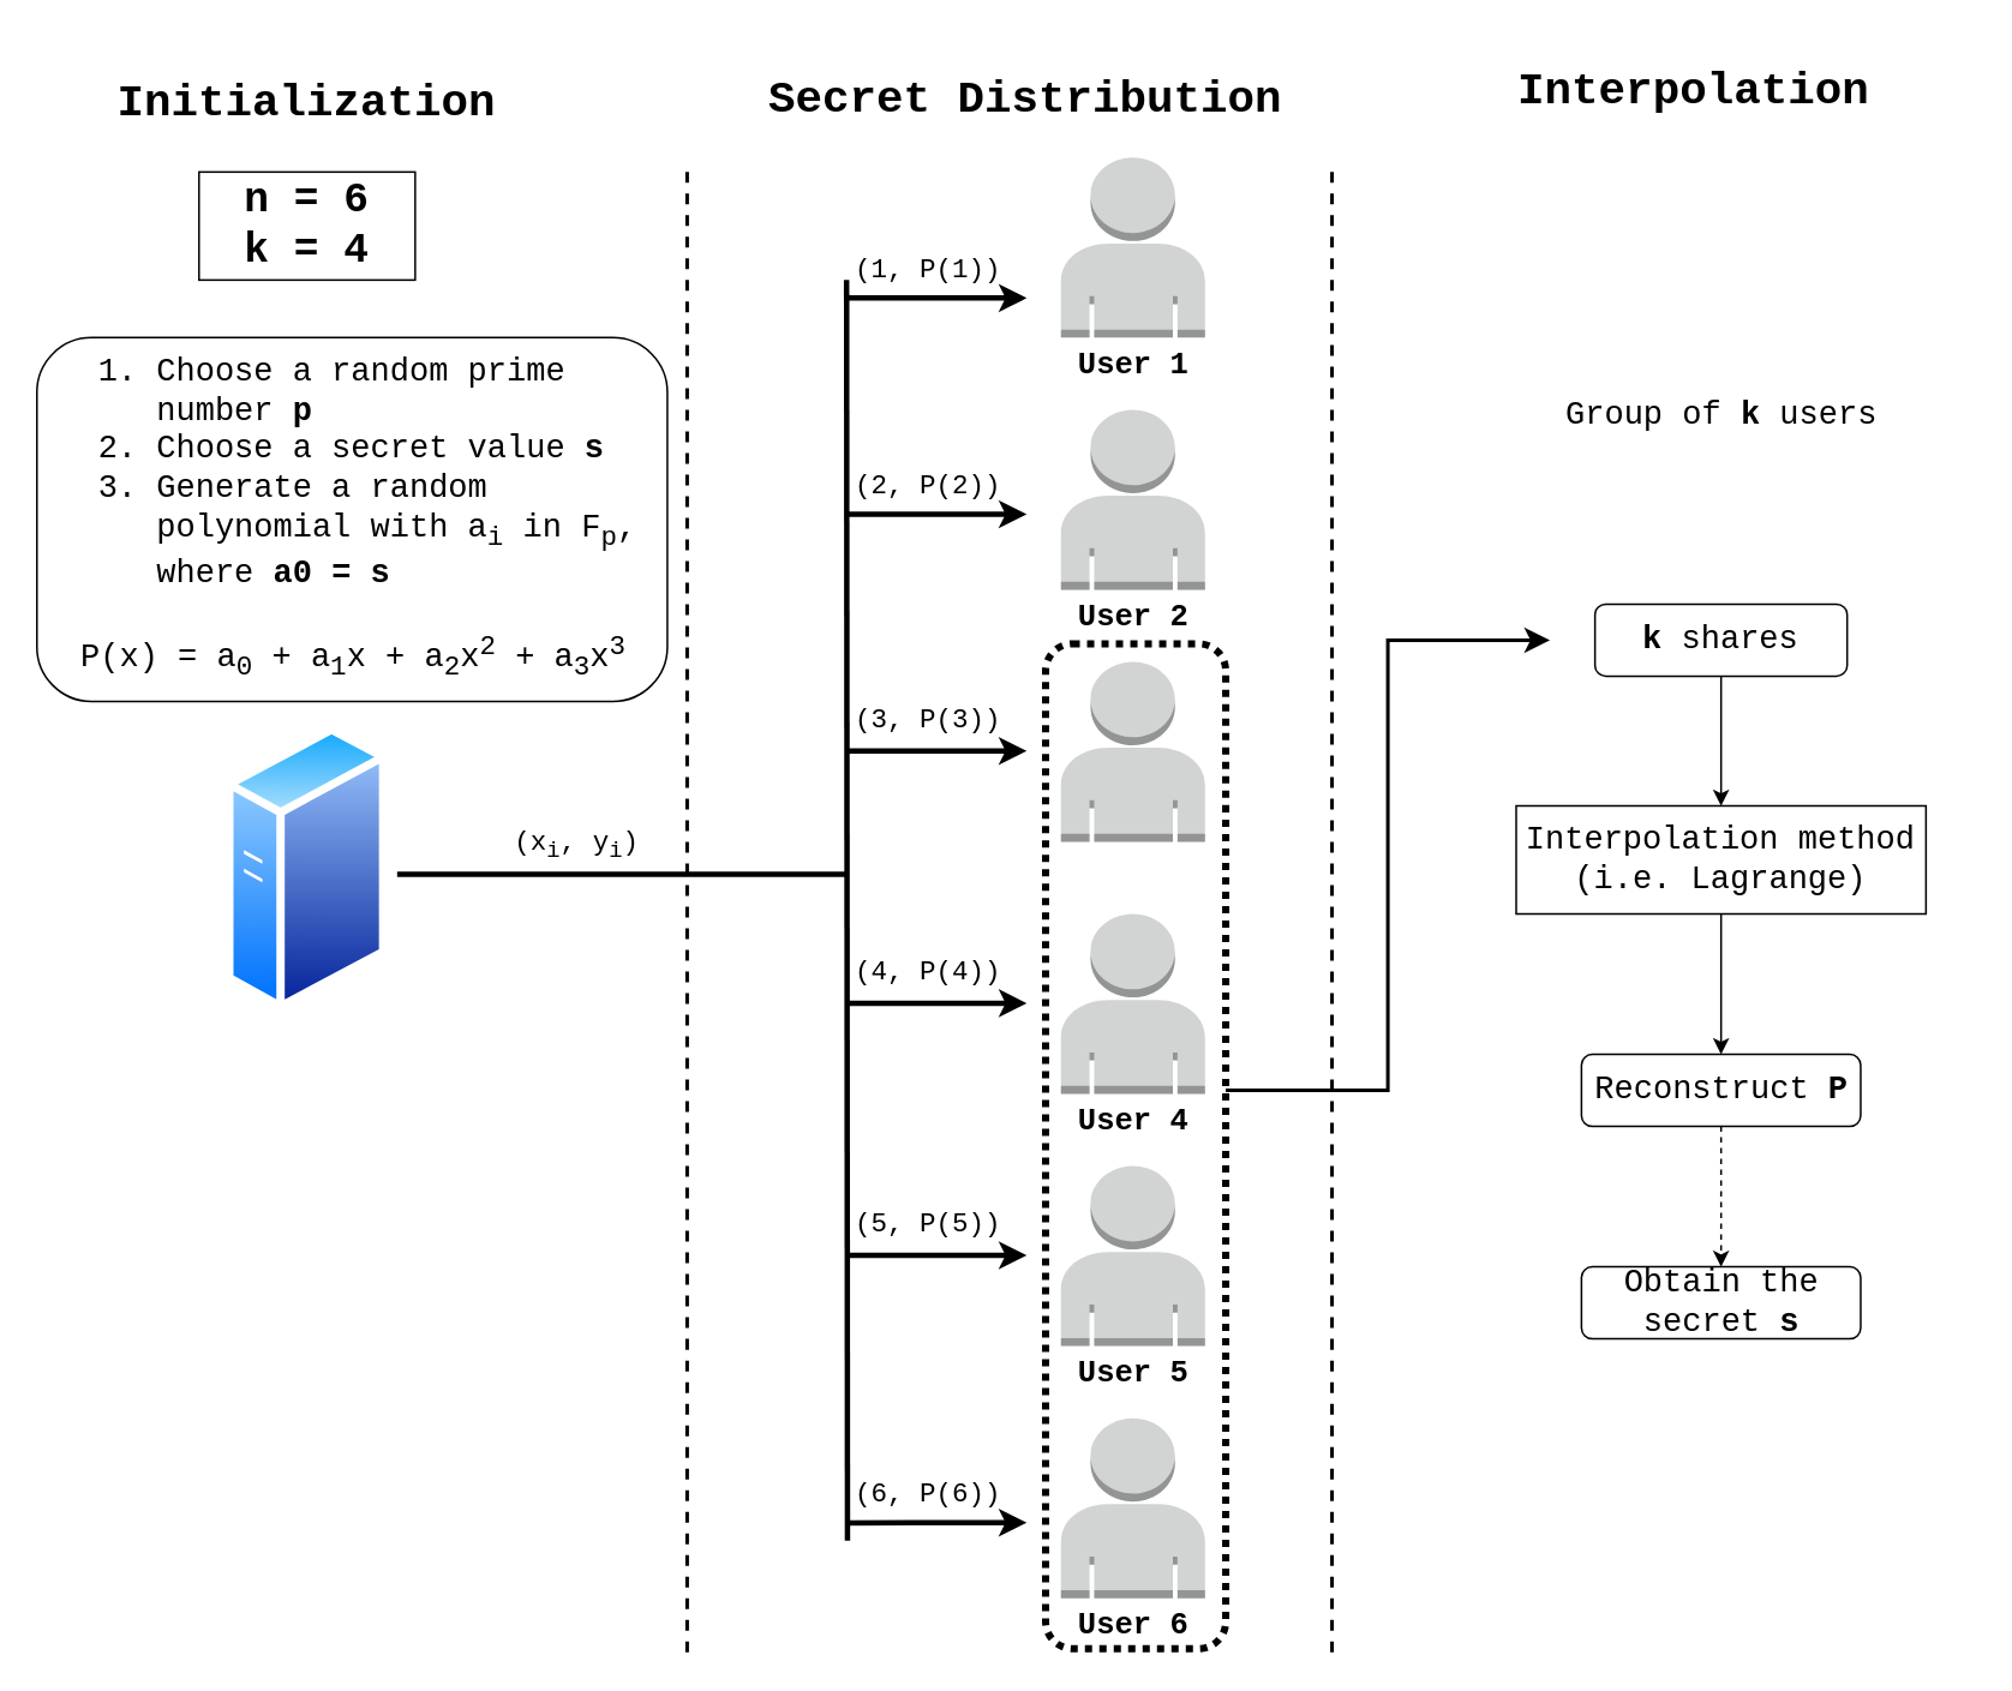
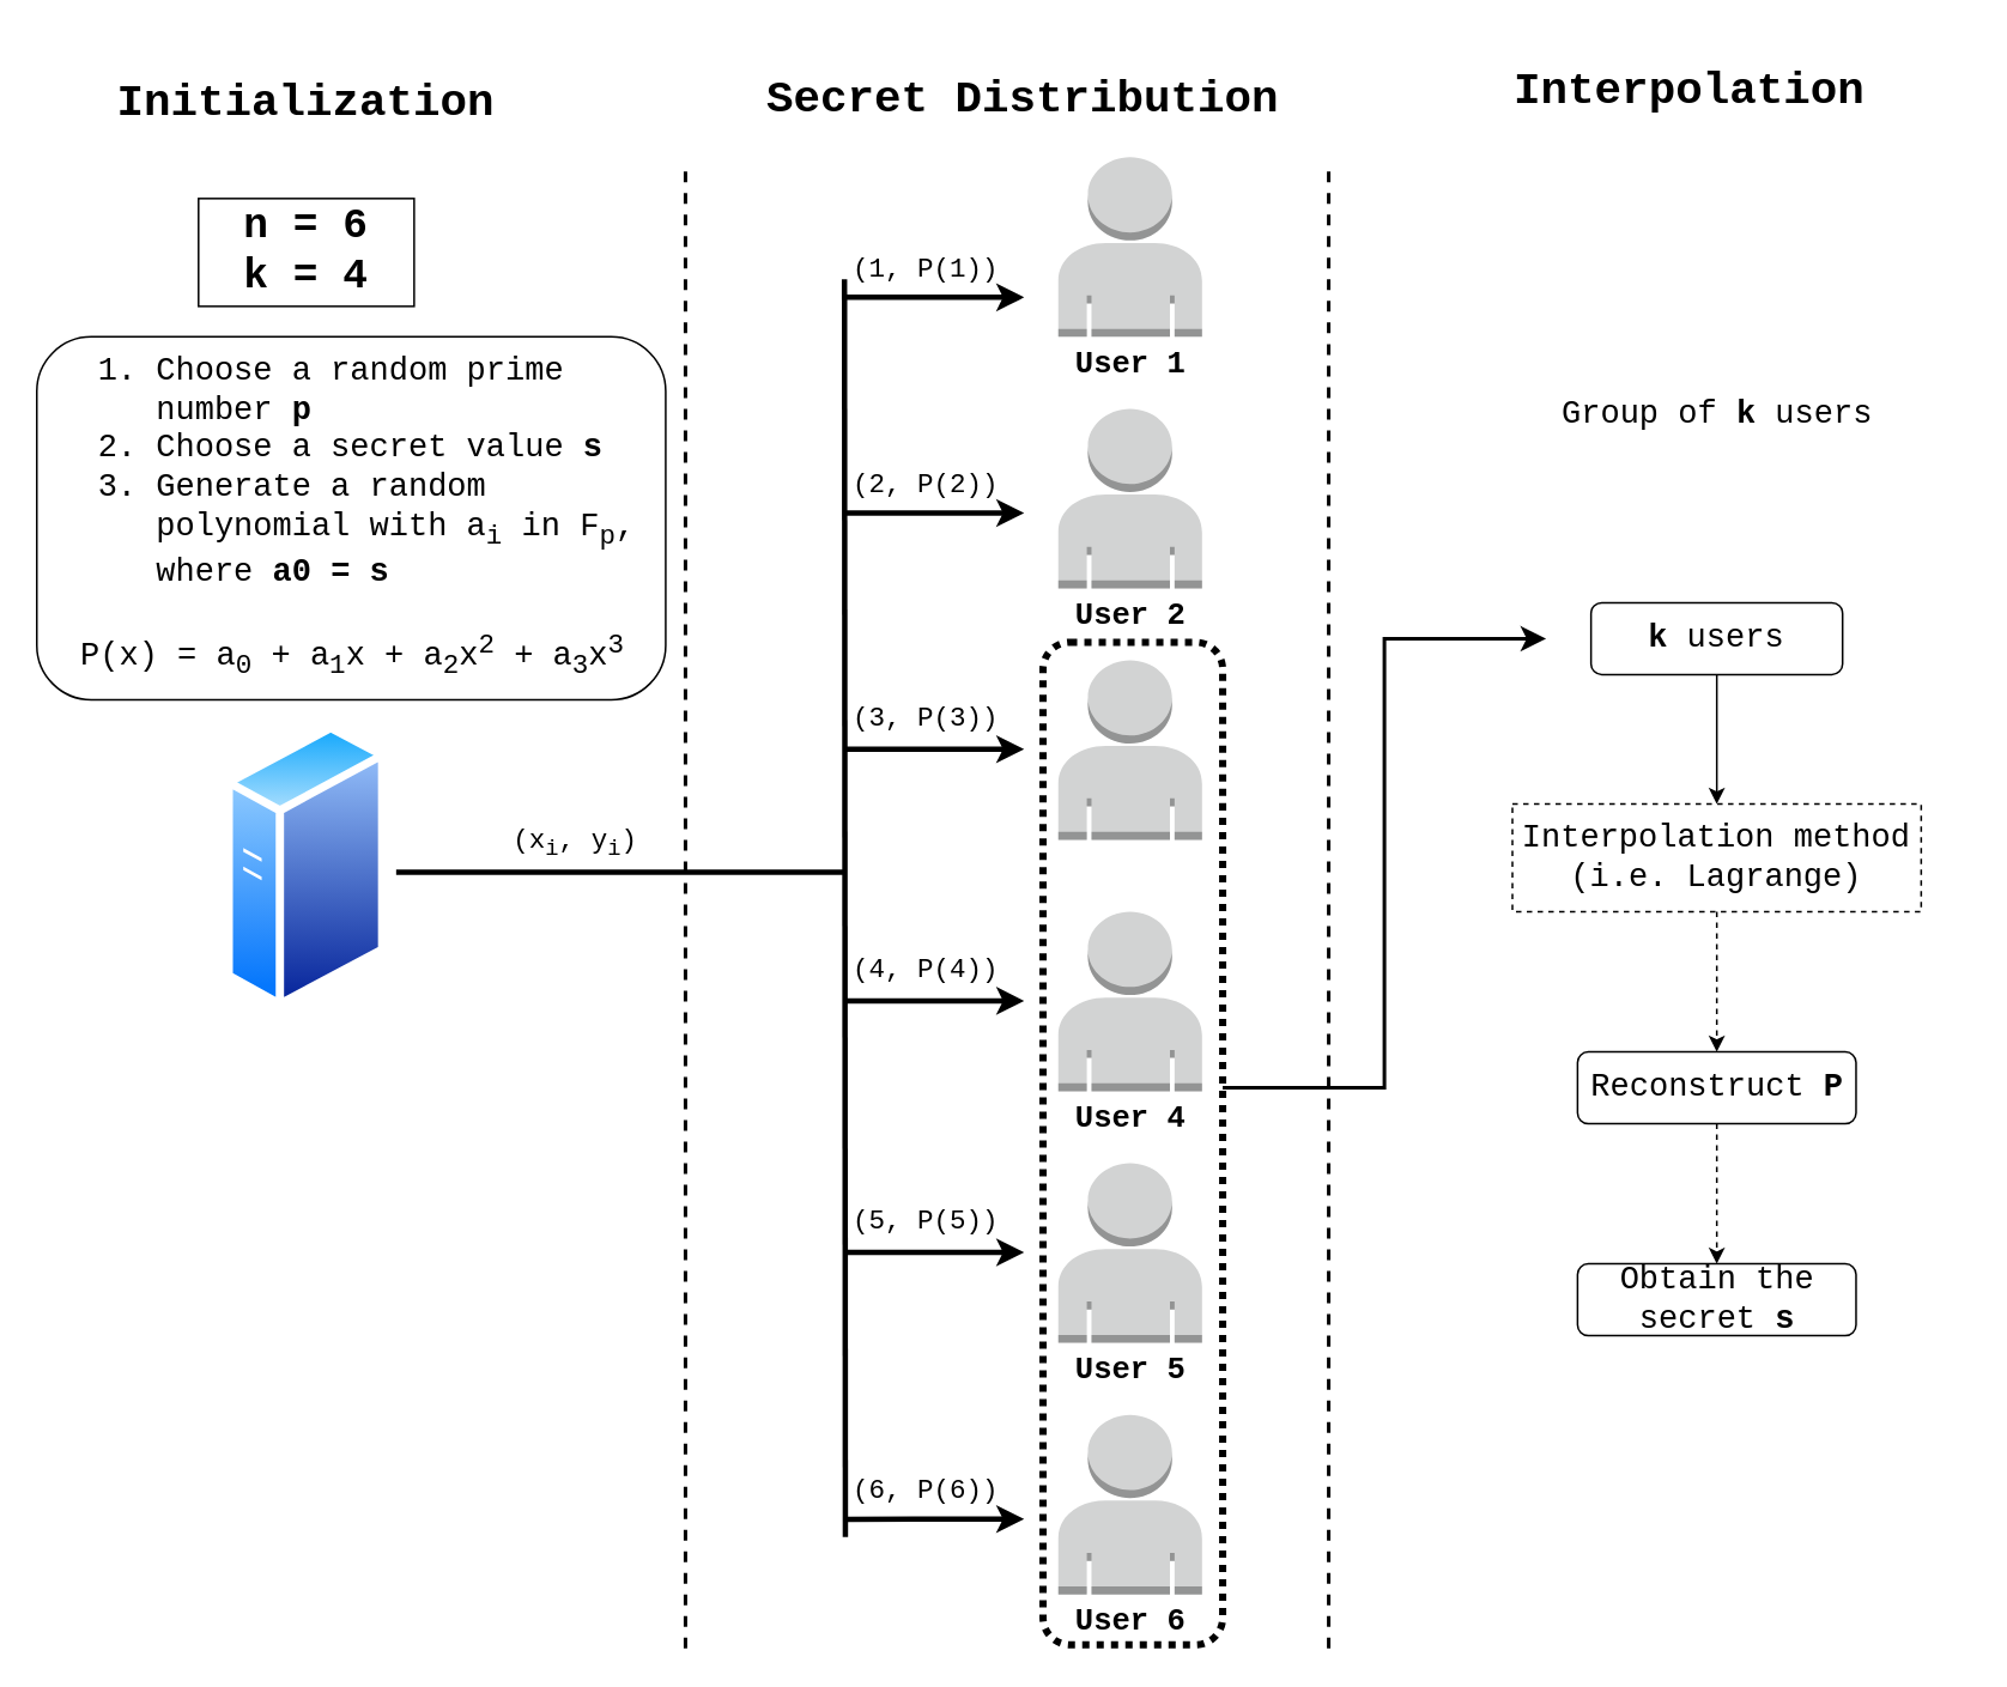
- <mxCell id="16" value="&lt;font face=&quot;Courier New&quot; style=&quot;font-size: 23px;&quot;&gt;&lt;b&gt;n = 6&lt;br&gt;k = 4&lt;/b&gt;&lt;/font&gt;" style="rounded=0;whiteSpace=wrap;html=1;fillColor=none;" parent="1" vertex="1"><mxGeometry x="110" y="95" width="120" height="60" as="geometry" /></mxCell>
+ <mxCell id="16" value="&lt;font face=&quot;Courier New&quot; style=&quot;font-size: 23px;&quot;&gt;&lt;b&gt;n = 6&lt;br&gt;k = 4&lt;/b&gt;&lt;/font&gt;" style="rounded=0;whiteSpace=wrap;html=1;fillColor=none;" parent="1" vertex="1"><mxGeometry x="110" y="110" width="120" height="60" as="geometry" /></mxCell>
- <mxCell id="42" value="&lt;font face=&quot;Courier New&quot;&gt;&lt;span style=&quot;font-size: 18px;&quot;&gt;&lt;b&gt;k&lt;/b&gt; shares&lt;/span&gt;&lt;/font&gt;" style="rounded=1;whiteSpace=wrap;html=1;fillColor=none;" vertex="1" parent="1"><mxGeometry x="885" y="335" width="140" height="40" as="geometry" /></mxCell>
+ <mxCell id="42" value="&lt;font face=&quot;Courier New&quot;&gt;&lt;span style=&quot;font-size: 18px;&quot;&gt;&lt;b&gt;k&lt;/b&gt; users&lt;/span&gt;&lt;/font&gt;" style="rounded=1;whiteSpace=wrap;html=1;fillColor=none;" vertex="1" parent="1"><mxGeometry x="885" y="335" width="140" height="40" as="geometry" /></mxCell>
- <mxCell id="41" value="&lt;font face=&quot;Courier New&quot; style=&quot;font-size: 18px;&quot;&gt;Interpolation method (i.e. Lagrange)&lt;/font&gt;" style="rounded=0;whiteSpace=wrap;html=1;fillColor=none;" vertex="1" parent="1"><mxGeometry x="841.25" y="447" width="227.5" height="60" as="geometry" /></mxCell>
+ <mxCell id="41" value="&lt;font face=&quot;Courier New&quot; style=&quot;font-size: 18px;&quot;&gt;Interpolation method (i.e. Lagrange)&lt;/font&gt;" style="rounded=0;whiteSpace=wrap;html=1;fillColor=none;dashed=1;" vertex="1" parent="1"><mxGeometry x="841.25" y="447" width="227.5" height="60" as="geometry" /></mxCell>
- <mxCell id="44" value="" style="endArrow=classic;html=1;rounded=0;entryX=0.5;entryY=0;entryDx=0;entryDy=0;exitX=0.5;exitY=1;exitDx=0;exitDy=0;" edge="1" parent="1" source="41" target="45"><mxGeometry width="50" height="50" relative="1" as="geometry"><mxPoint x="954.47" y="507" as="sourcePoint" /><mxPoint x="954.47" y="579" as="targetPoint" /></mxGeometry></mxCell>
+ <mxCell id="44" value="" style="endArrow=classic;html=1;rounded=0;entryX=0.5;entryY=0;entryDx=0;entryDy=0;exitX=0.5;exitY=1;exitDx=0;exitDy=0;dashed=1;" edge="1" parent="1" source="41" target="45"><mxGeometry width="50" height="50" relative="1" as="geometry"><mxPoint x="954.47" y="507" as="sourcePoint" /><mxPoint x="954.47" y="579" as="targetPoint" /></mxGeometry></mxCell>
